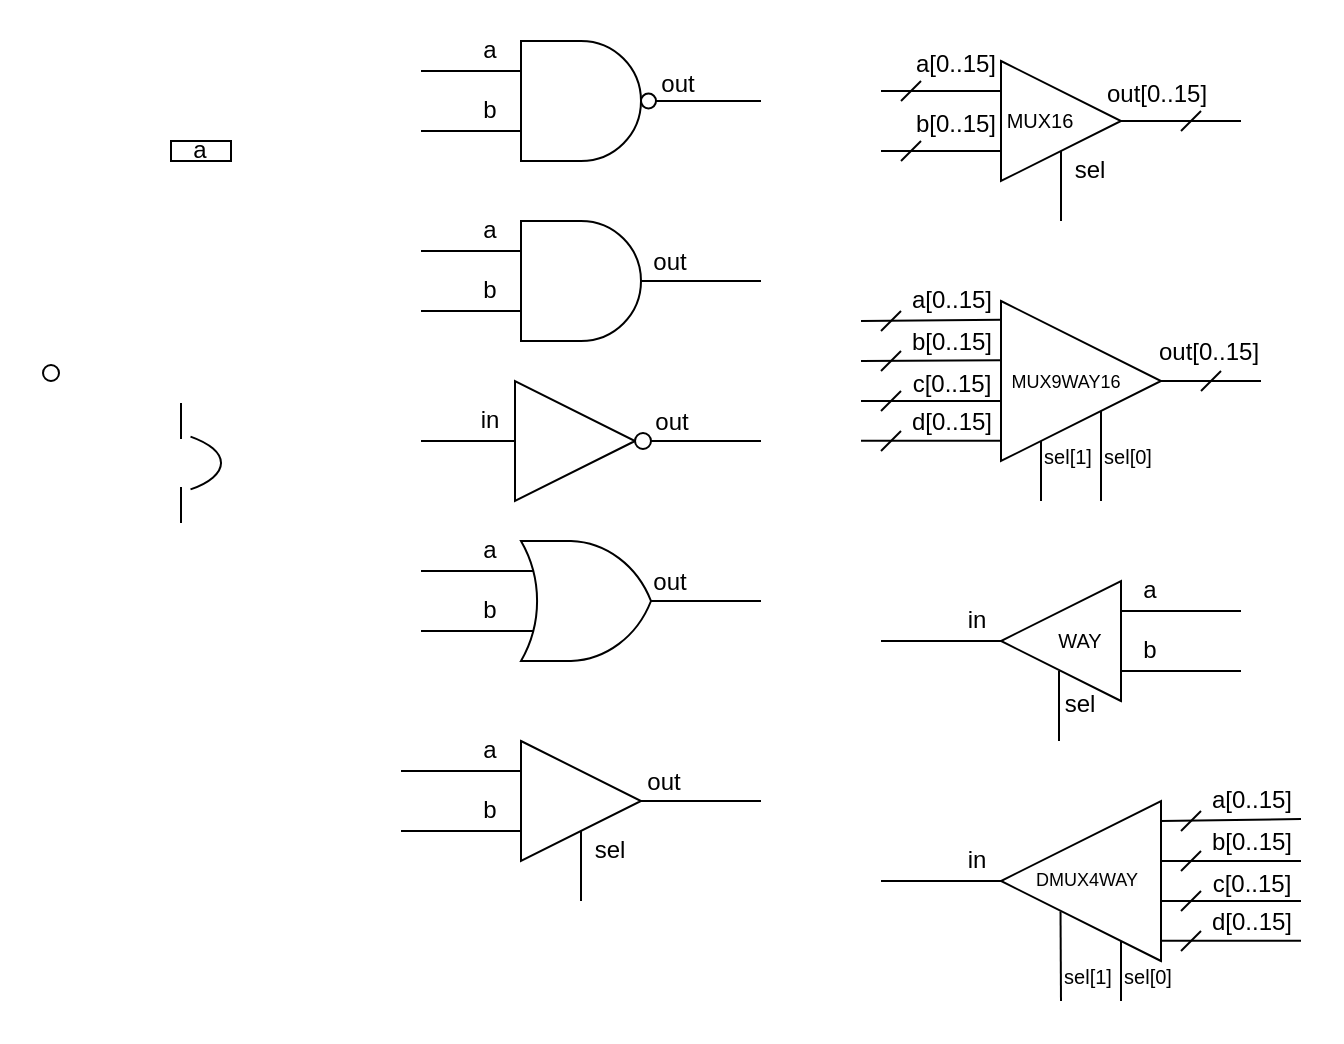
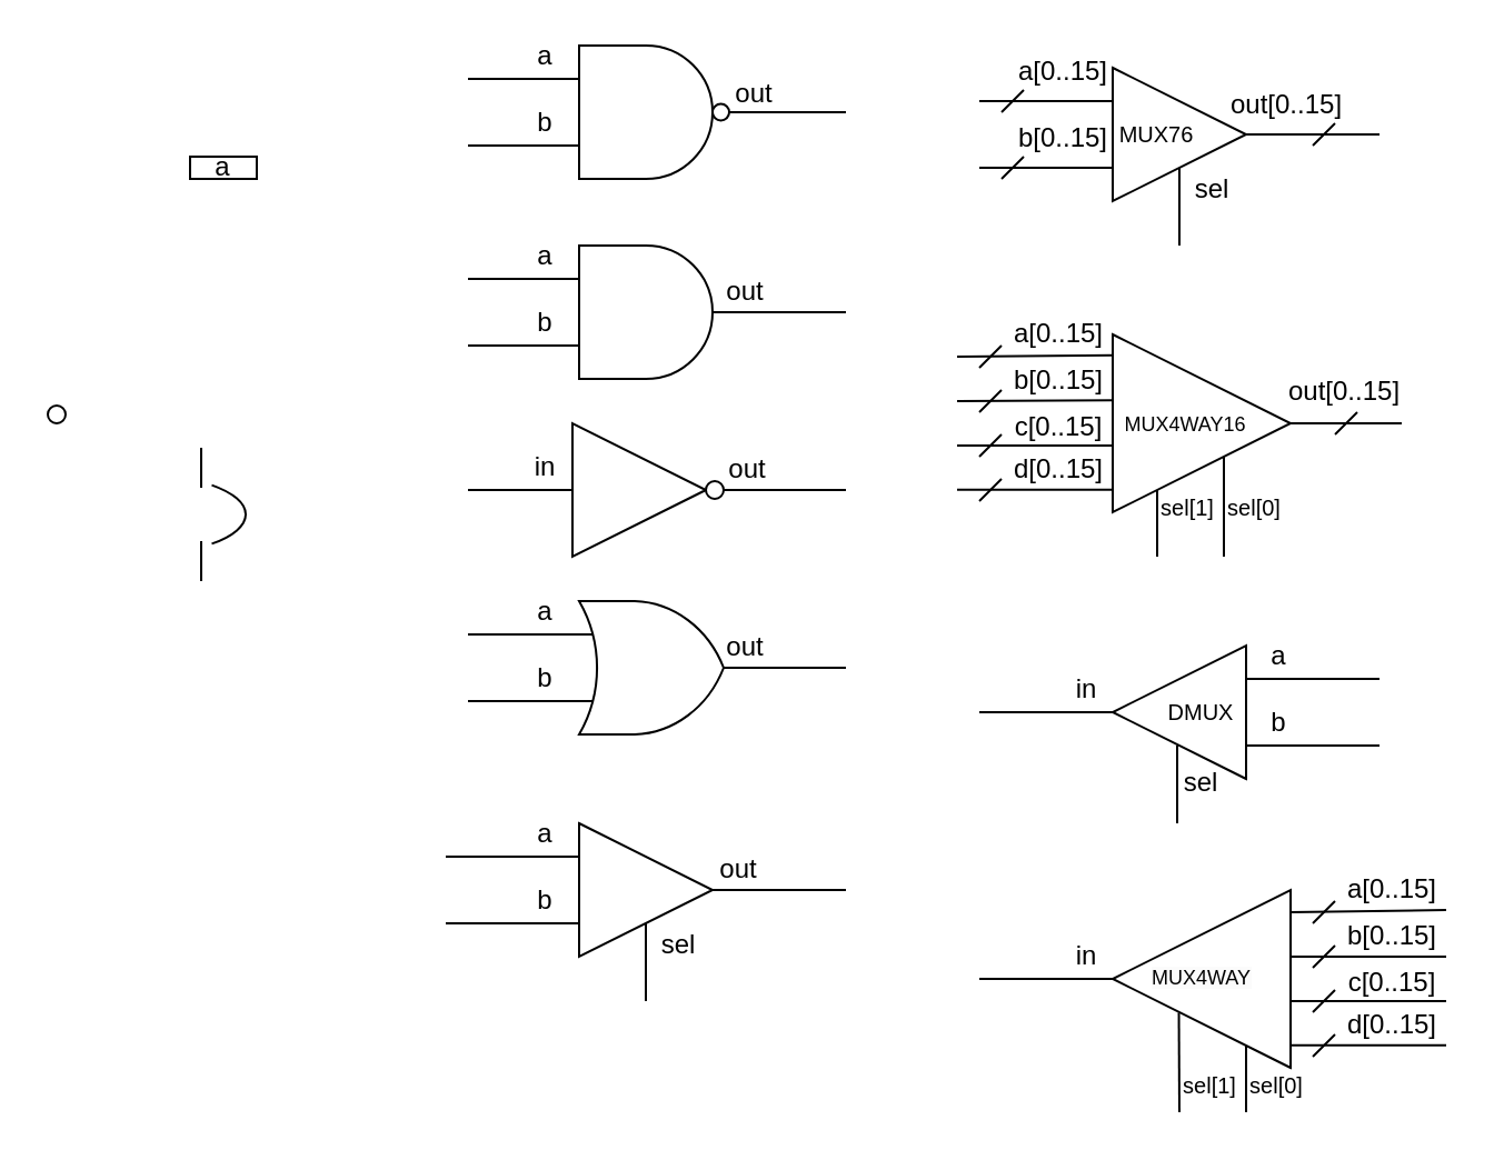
- <mxCell id="56" value="&lt;font style=&quot;font-size: 10px;&quot;&gt;MUX16&lt;/font&gt;" style="text;html=1;strokeColor=none;fillColor=none;align=center;verticalAlign=middle;whiteSpace=wrap;rounded=0;" vertex="1" parent="46"><mxGeometry x="50" y="15" width="60" height="30" as="geometry" /></mxCell>
+ <mxCell id="56" value="&lt;font style=&quot;font-size: 10px;&quot;&gt;MUX76&lt;/font&gt;" style="text;html=1;strokeColor=none;fillColor=none;align=center;verticalAlign=middle;whiteSpace=wrap;rounded=0;" vertex="1" parent="46"><mxGeometry x="50" y="15" width="60" height="30" as="geometry" /></mxCell>
- <mxCell id="73" value="&lt;font style=&quot;font-size: 9px;&quot;&gt;MUX9WAY16&lt;/font&gt;" style="text;html=1;strokeColor=none;fillColor=none;align=center;verticalAlign=middle;whiteSpace=wrap;rounded=0;" vertex="1" parent="60"><mxGeometry x="73" y="30" width="60" height="30" as="geometry" /></mxCell>
+ <mxCell id="73" value="&lt;font style=&quot;font-size: 9px;&quot;&gt;MUX4WAY16&lt;/font&gt;" style="text;html=1;strokeColor=none;fillColor=none;align=center;verticalAlign=middle;whiteSpace=wrap;rounded=0;" vertex="1" parent="60"><mxGeometry x="73" y="30" width="60" height="30" as="geometry" /></mxCell>
- <mxCell id="84" value="&lt;font style=&quot;font-size: 10px;&quot;&gt;WAY&lt;/font&gt;" style="text;html=1;strokeColor=none;fillColor=none;align=center;verticalAlign=middle;whiteSpace=wrap;rounded=0;" vertex="1" parent="82"><mxGeometry x="70" y="15" width="60" height="30" as="geometry" /></mxCell>
+ <mxCell id="84" value="&lt;font style=&quot;font-size: 10px;&quot;&gt;DMUX&lt;/font&gt;" style="text;html=1;strokeColor=none;fillColor=none;align=center;verticalAlign=middle;whiteSpace=wrap;rounded=0;" vertex="1" parent="82"><mxGeometry x="70" y="15" width="60" height="30" as="geometry" /></mxCell>
- <mxCell id="113" value="&lt;span style=&quot;color: rgb(0, 0, 0); font-family: Helvetica; font-size: 9px; font-style: normal; font-variant-ligatures: normal; font-variant-caps: normal; font-weight: 400; letter-spacing: normal; orphans: 2; text-align: center; text-indent: 0px; text-transform: none; widows: 2; word-spacing: 0px; -webkit-text-stroke-width: 0px; background-color: rgb(251, 251, 251); text-decoration-thickness: initial; text-decoration-style: initial; text-decoration-color: initial; float: none; display: inline !important;&quot;&gt;DMUX4WAY&lt;/span&gt;" style="text;whiteSpace=wrap;html=1;" vertex="1" parent="93"><mxGeometry x="76" y="30.04" width="64" height="24.96" as="geometry" /></mxCell>
+ <mxCell id="113" value="&lt;span style=&quot;color: rgb(0, 0, 0); font-family: Helvetica; font-size: 9px; font-style: normal; font-variant-ligatures: normal; font-variant-caps: normal; font-weight: 400; letter-spacing: normal; orphans: 2; text-align: center; text-indent: 0px; text-transform: none; widows: 2; word-spacing: 0px; -webkit-text-stroke-width: 0px; background-color: rgb(251, 251, 251); text-decoration-thickness: initial; text-decoration-style: initial; text-decoration-color: initial; float: none; display: inline !important;&quot;&gt;MUX4WAY&lt;/span&gt;" style="text;whiteSpace=wrap;html=1;" vertex="1" parent="93"><mxGeometry x="76" y="30.04" width="64" height="24.96" as="geometry" /></mxCell>
